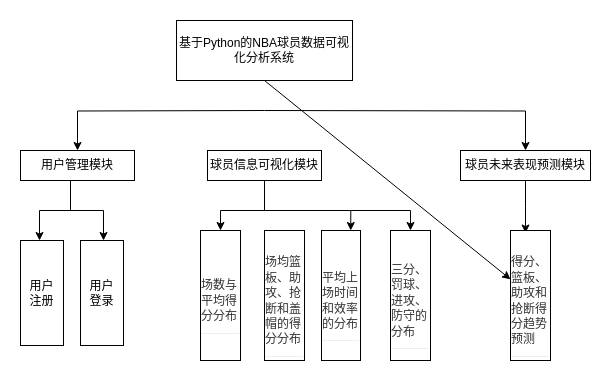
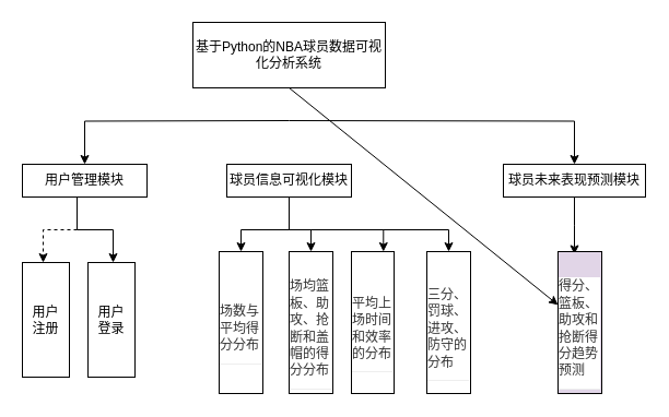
- <mxCell id="5" value="" style="edgeStyle=orthogonalEdgeStyle;rounded=0;orthogonalLoop=1;jettySize=auto;html=1;" edge="1" parent="1" source="6" target="15"><mxGeometry relative="1" as="geometry"><Array as="points"><mxPoint x="70" y="210" /><mxPoint x="39" y="210" /></Array></mxGeometry></mxCell>
+ <mxCell id="5" value="" style="edgeStyle=orthogonalEdgeStyle;rounded=0;orthogonalLoop=1;jettySize=auto;html=1;dashed=1;" edge="1" parent="1" source="6" target="15"><mxGeometry relative="1" as="geometry"><Array as="points"><mxPoint x="70" y="210" /><mxPoint x="39" y="210" /></Array></mxGeometry></mxCell>
+ <mxCell id="8" style="edgeStyle=orthogonalEdgeStyle;rounded=0;orthogonalLoop=1;jettySize=auto;html=1;entryX=0.5;entryY=0;entryDx=0;entryDy=0;" edge="1" parent="1" source="11" target="19"><mxGeometry relative="1" as="geometry"><Array as="points"><mxPoint x="264" y="210" /><mxPoint x="284" y="210" /></Array></mxGeometry></mxCell>
- <mxCell id="23" value="&lt;h3 style=&quot;box-sizing: border-box; line-height: 1.1; color: rgb(51, 51, 51); margin: 40px 0px 20px; padding-bottom: 9px; border-bottom: 1px solid rgb(238, 238, 238); text-align: start; background-color: rgb(255, 255, 255);&quot; class=&quot;page-header&quot;&gt;&lt;font face=&quot;Times New Roman&quot; style=&quot;font-size: 12px; font-weight: normal;&quot;&gt;得分、篮板、助攻和抢断得分趋势预测&lt;/font&gt;&lt;/h3&gt;" style="rounded=0;whiteSpace=wrap;html=1;" vertex="1" parent="1"><mxGeometry x="510" y="230" width="40" height="130" as="geometry" /></mxCell>
+ <mxCell id="23" value="&lt;h3 style=&quot;box-sizing: border-box; line-height: 1.1; color: rgb(51, 51, 51); margin: 40px 0px 20px; padding-bottom: 9px; border-bottom: 1px solid rgb(238, 238, 238); text-align: start; background-color: rgb(255, 255, 255);&quot; class=&quot;page-header&quot;&gt;&lt;font face=&quot;Times New Roman&quot; style=&quot;font-size: 12px; font-weight: normal;&quot;&gt;得分、篮板、助攻和抢断得分趋势预测&lt;/font&gt;&lt;/h3&gt;" style="rounded=0;whiteSpace=wrap;html=1;fillColor=#e1d5e7;" vertex="1" parent="1"><mxGeometry x="510" y="230" width="40" height="130" as="geometry" /></mxCell>
